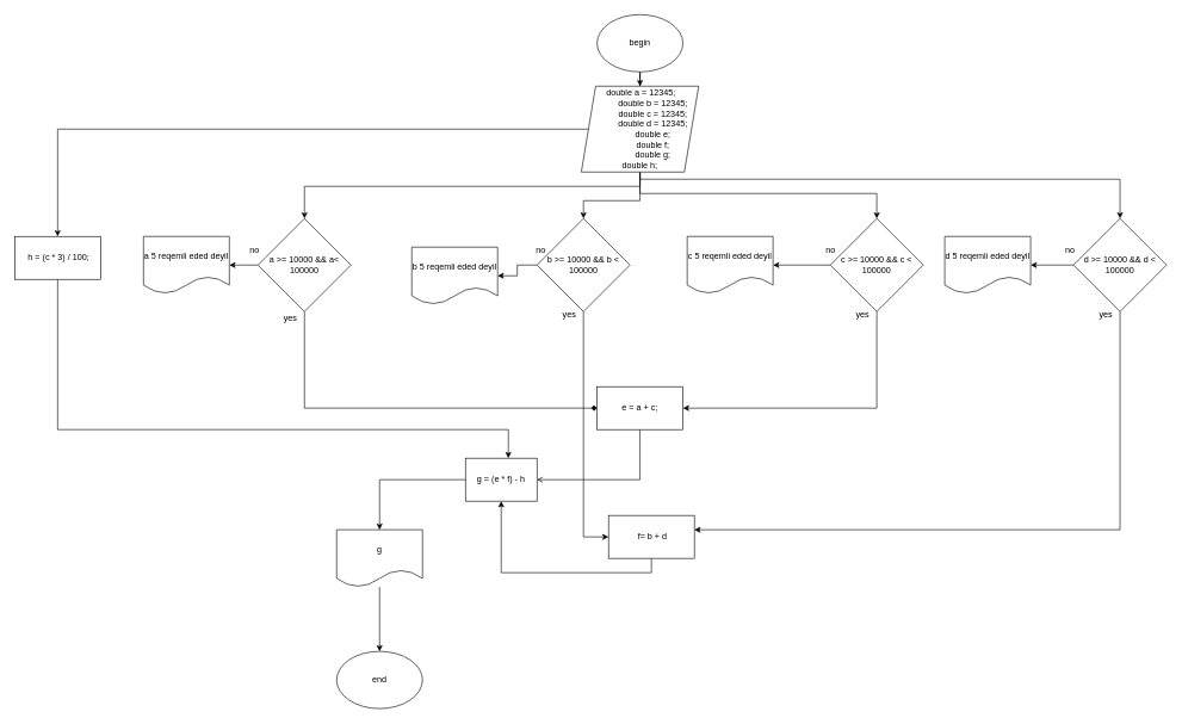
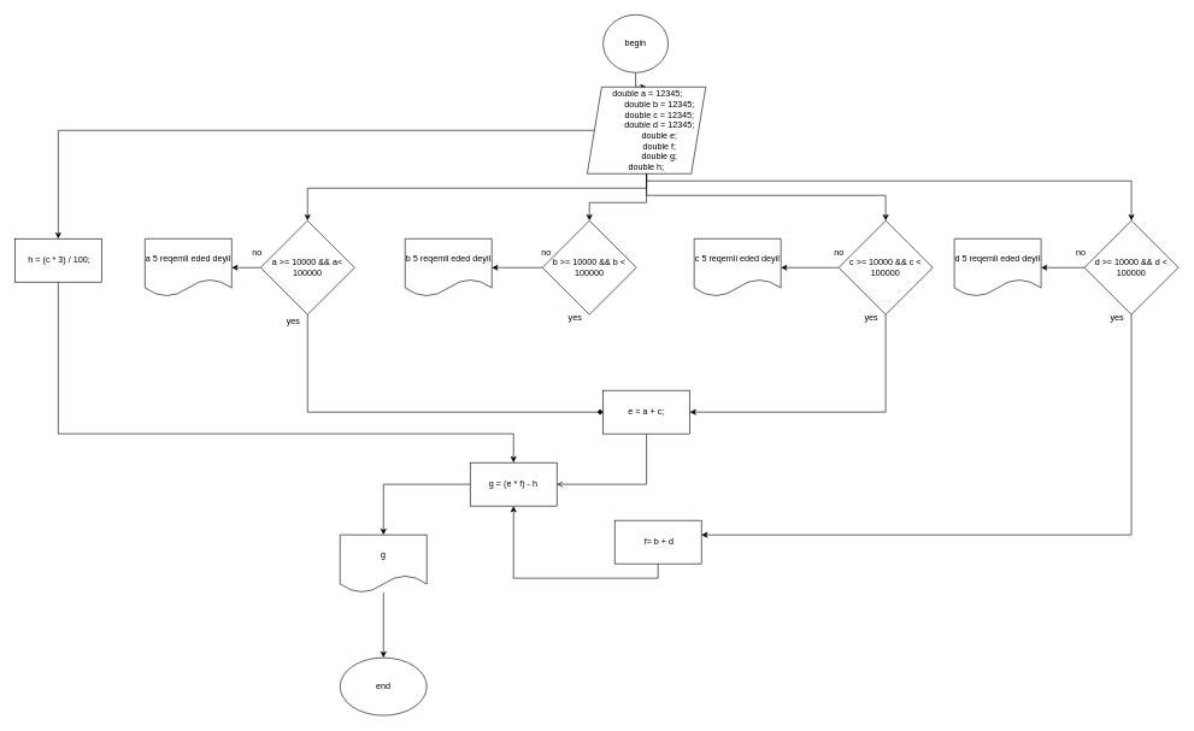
- <mxCell id="3" value="begin&lt;br&gt;" style="ellipse;whiteSpace=wrap;html=1;" vertex="1" parent="1"><mxGeometry x="834" y="20" width="120" height="80" as="geometry" /></mxCell>
+ <mxCell id="3" value="begin&lt;br&gt;" style="ellipse;whiteSpace=wrap;html=1;" vertex="1" parent="1"><mxGeometry x="834" y="20" width="90" height="80" as="geometry" /></mxCell>
- <mxCell id="23" value="b 5 reqemli eded deyil" style="shape=document;whiteSpace=wrap;html=1;boundedLbl=1;" vertex="1" parent="1"><mxGeometry x="575" y="345" width="120" height="80" as="geometry" /></mxCell>
+ <mxCell id="23" value="b 5 reqemli eded deyil" style="shape=document;whiteSpace=wrap;html=1;boundedLbl=1;" vertex="1" parent="1"><mxGeometry x="560" y="330" width="120" height="80" as="geometry" /></mxCell>
- <mxCell id="39" value="g = (e * f) - h" style="rounded=0;whiteSpace=wrap;html=1;" vertex="1" parent="1"><mxGeometry x="650" y="640" width="100" height="60" as="geometry" /></mxCell>
+ <mxCell id="39" value="g = (e * f) - h" style="rounded=0;whiteSpace=wrap;html=1;" vertex="1" parent="1"><mxGeometry x="650" y="640" width="120" height="60" as="geometry" /></mxCell>
- <mxCell id="14" style="edgeStyle=orthogonalEdgeStyle;rounded=0;orthogonalLoop=1;jettySize=auto;html=1;entryX=0;entryY=0.5;entryDx=0;entryDy=0;" edge="1" parent="1" source="15" target="32"><mxGeometry relative="1" as="geometry" /></mxCell>
